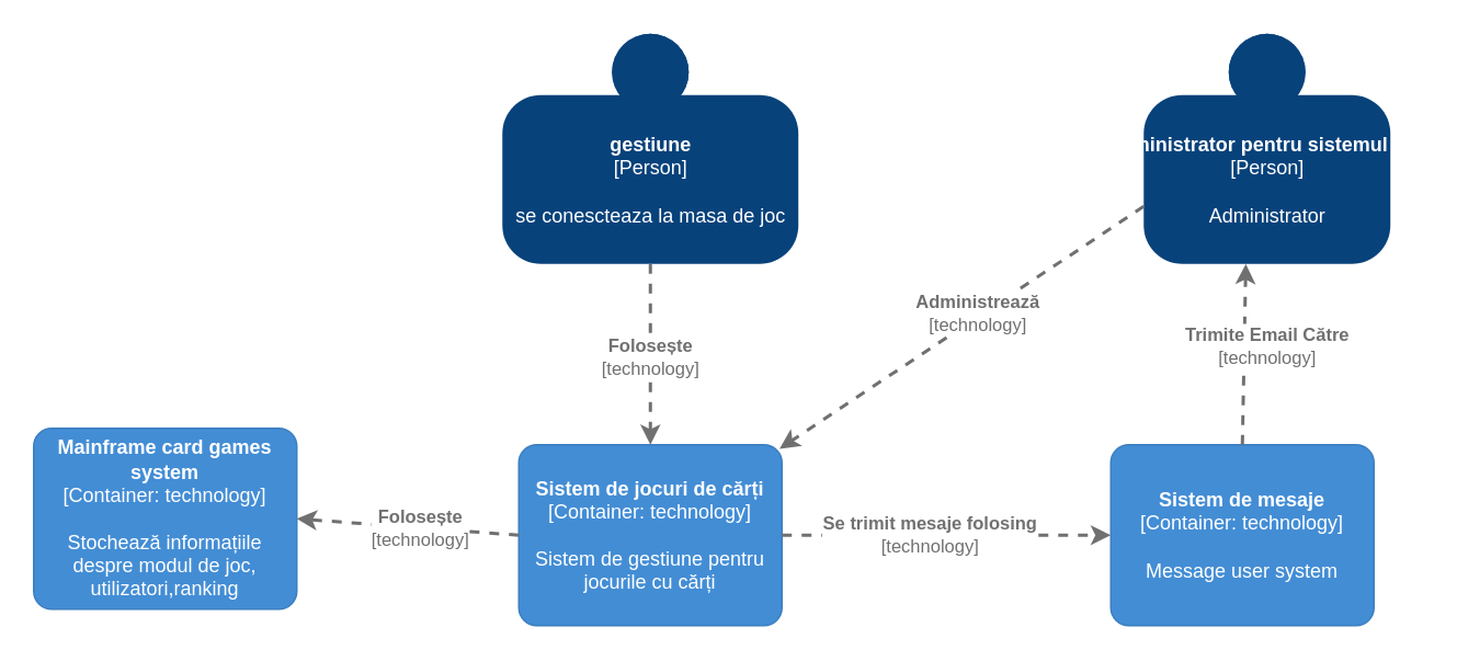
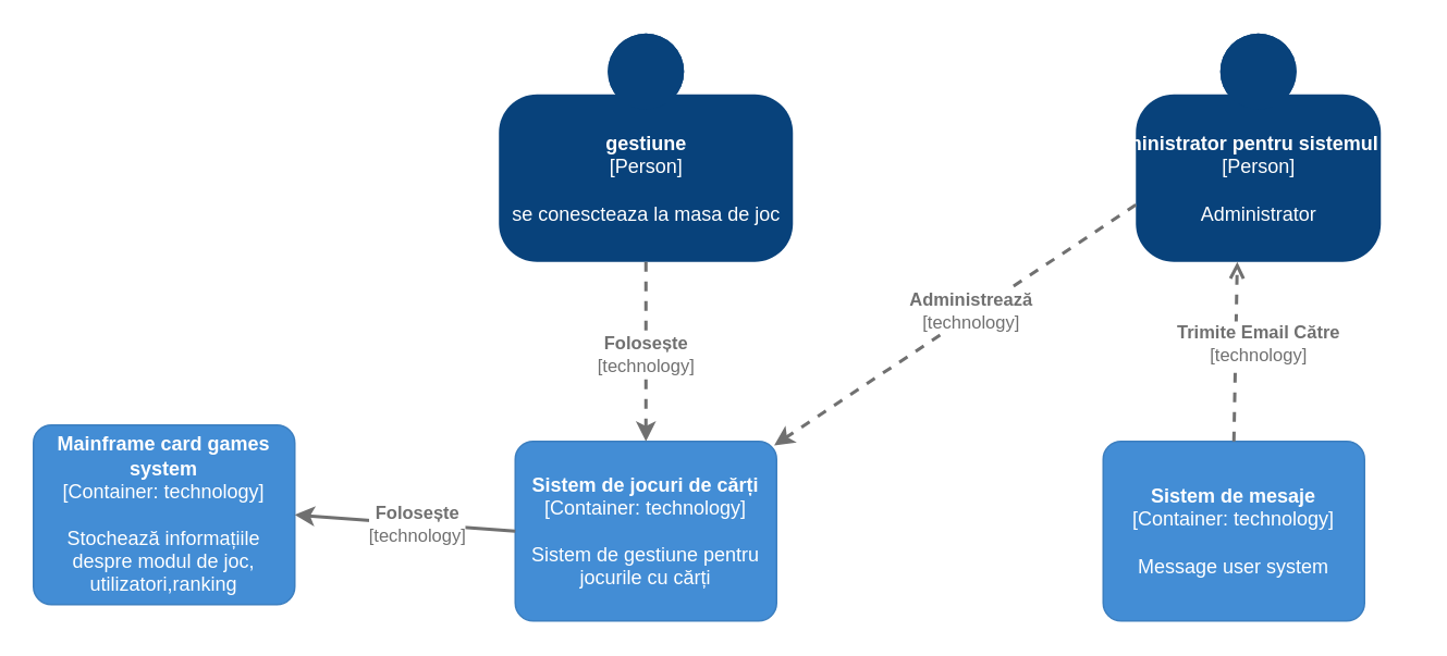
- <mxCell id="11" value="&lt;div style=&quot;text-align: left&quot;&gt;&lt;div style=&quot;text-align: center&quot;&gt;&lt;b&gt;Trimite Email Către&lt;/b&gt;&lt;/div&gt;&lt;div style=&quot;text-align: center&quot;&gt;[technology]&lt;/div&gt;&lt;/div&gt;" style="edgeStyle=none;rounded=0;html=1;entryX=0.414;entryY=1;jettySize=auto;orthogonalLoop=1;strokeColor=#707070;strokeWidth=2;fontColor=#707070;jumpStyle=none;dashed=1;metaEdit=1;metaData={&quot;c4Type&quot;:{&quot;editable&quot;:false}};exitX=0.5;exitY=0;exitDx=0;exitDy=0;exitPerimeter=0;entryDx=0;entryDy=0;entryPerimeter=0;" parent="1" source="7" target="9" edge="1"><mxGeometry x="0.096" y="-14" width="160" relative="1" as="geometry"><mxPoint x="755" y="240" as="sourcePoint" /><mxPoint x="915" y="240" as="targetPoint" /><mxPoint as="offset" /></mxGeometry></mxCell>
+ <mxCell id="11" value="&lt;div style=&quot;text-align: left&quot;&gt;&lt;div style=&quot;text-align: center&quot;&gt;&lt;b&gt;Trimite Email Către&lt;/b&gt;&lt;/div&gt;&lt;div style=&quot;text-align: center&quot;&gt;[technology]&lt;/div&gt;&lt;/div&gt;" style="edgeStyle=none;rounded=0;html=1;entryX=0.414;entryY=1;jettySize=auto;orthogonalLoop=1;strokeColor=#707070;strokeWidth=2;fontColor=#707070;jumpStyle=none;dashed=1;metaEdit=1;metaData={&quot;c4Type&quot;:{&quot;editable&quot;:false}};exitX=0.5;exitY=0;exitDx=0;exitDy=0;exitPerimeter=0;entryDx=0;entryDy=0;entryPerimeter=0;endArrow=open;" parent="1" source="7" target="9" edge="1"><mxGeometry x="0.096" y="-14" width="160" relative="1" as="geometry"><mxPoint x="755" y="240" as="sourcePoint" /><mxPoint x="915" y="240" as="targetPoint" /><mxPoint as="offset" /></mxGeometry></mxCell>
- <mxCell id="6" value="&lt;div style=&quot;text-align: left&quot;&gt;&lt;div style=&quot;text-align: center&quot;&gt;&lt;b&gt;Folosește&lt;/b&gt;&lt;/div&gt;&lt;div style=&quot;text-align: center&quot;&gt;[technology]&lt;/div&gt;&lt;/div&gt;" style="edgeStyle=none;rounded=0;html=1;entryX=1;entryY=0.5;jettySize=auto;orthogonalLoop=1;strokeColor=#707070;strokeWidth=2;fontColor=#707070;jumpStyle=none;dashed=1;metaEdit=1;metaData={&quot;c4Type&quot;:{&quot;editable&quot;:false}};exitX=0;exitY=0.5;exitDx=0;exitDy=0;exitPerimeter=0;entryDx=0;entryDy=0;entryPerimeter=0;" parent="1" source="3" target="5" edge="1"><mxGeometry x="-0.111" width="160" relative="1" as="geometry"><mxPoint x="155" y="360" as="sourcePoint" /><mxPoint x="315" y="360" as="targetPoint" /><Array as="points" /><mxPoint as="offset" /></mxGeometry></mxCell>
+ <mxCell id="6" value="&lt;div style=&quot;text-align: left&quot;&gt;&lt;div style=&quot;text-align: center&quot;&gt;&lt;b&gt;Folosește&lt;/b&gt;&lt;/div&gt;&lt;div style=&quot;text-align: center&quot;&gt;[technology]&lt;/div&gt;&lt;/div&gt;" style="edgeStyle=none;rounded=0;html=1;entryX=1;entryY=0.5;jettySize=auto;orthogonalLoop=1;strokeColor=#707070;strokeWidth=2;fontColor=#707070;jumpStyle=none;dashed=0;metaEdit=1;metaData={&quot;c4Type&quot;:{&quot;editable&quot;:false}};exitX=0;exitY=0.5;exitDx=0;exitDy=0;exitPerimeter=0;entryDx=0;entryDy=0;entryPerimeter=0;" parent="1" source="3" target="5" edge="1"><mxGeometry x="-0.111" width="160" relative="1" as="geometry"><mxPoint x="155" y="360" as="sourcePoint" /><mxPoint x="315" y="360" as="targetPoint" /><Array as="points" /><mxPoint as="offset" /></mxGeometry></mxCell>
- <mxCell id="8" value="&lt;div style=&quot;text-align: left&quot;&gt;&lt;div style=&quot;text-align: center&quot;&gt;&lt;b&gt;Se trimit mesaje folosing&lt;/b&gt;&lt;/div&gt;&lt;div style=&quot;text-align: center&quot;&gt;[technology]&lt;/div&gt;&lt;/div&gt;" style="edgeStyle=none;rounded=0;html=1;entryX=0;entryY=0.5;jettySize=auto;orthogonalLoop=1;strokeColor=#707070;strokeWidth=2;fontColor=#707070;jumpStyle=none;dashed=1;metaEdit=1;metaData={&quot;c4Type&quot;:{&quot;editable&quot;:false}};entryDx=0;entryDy=0;entryPerimeter=0;exitX=1;exitY=0.5;exitDx=0;exitDy=0;exitPerimeter=0;" parent="1" source="3" target="7" edge="1"><mxGeometry x="-0.1" width="160" relative="1" as="geometry"><mxPoint x="385" y="240" as="sourcePoint" /><mxPoint x="545" y="240" as="targetPoint" /><mxPoint as="offset" /></mxGeometry></mxCell>
